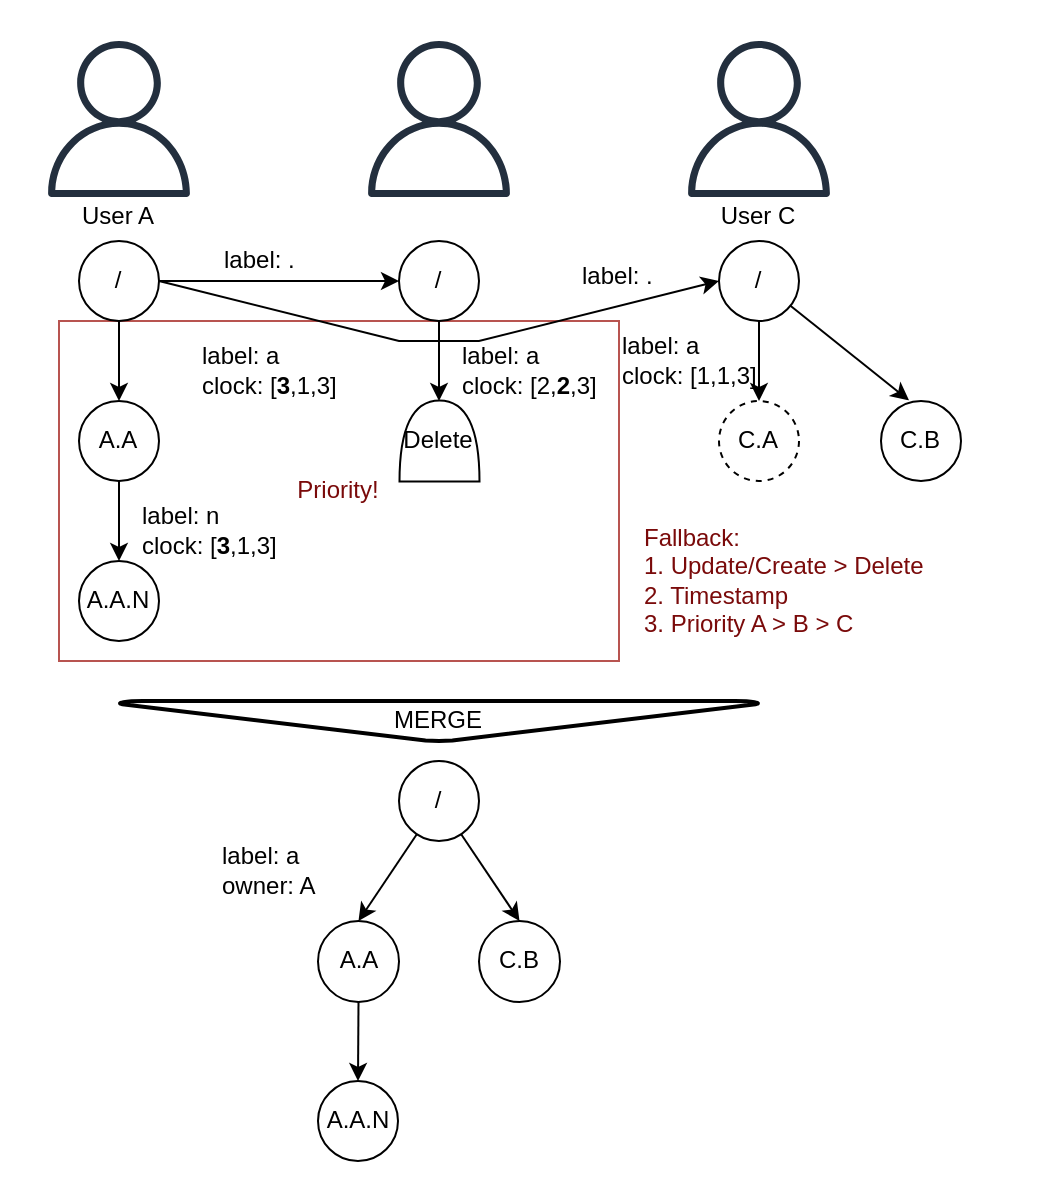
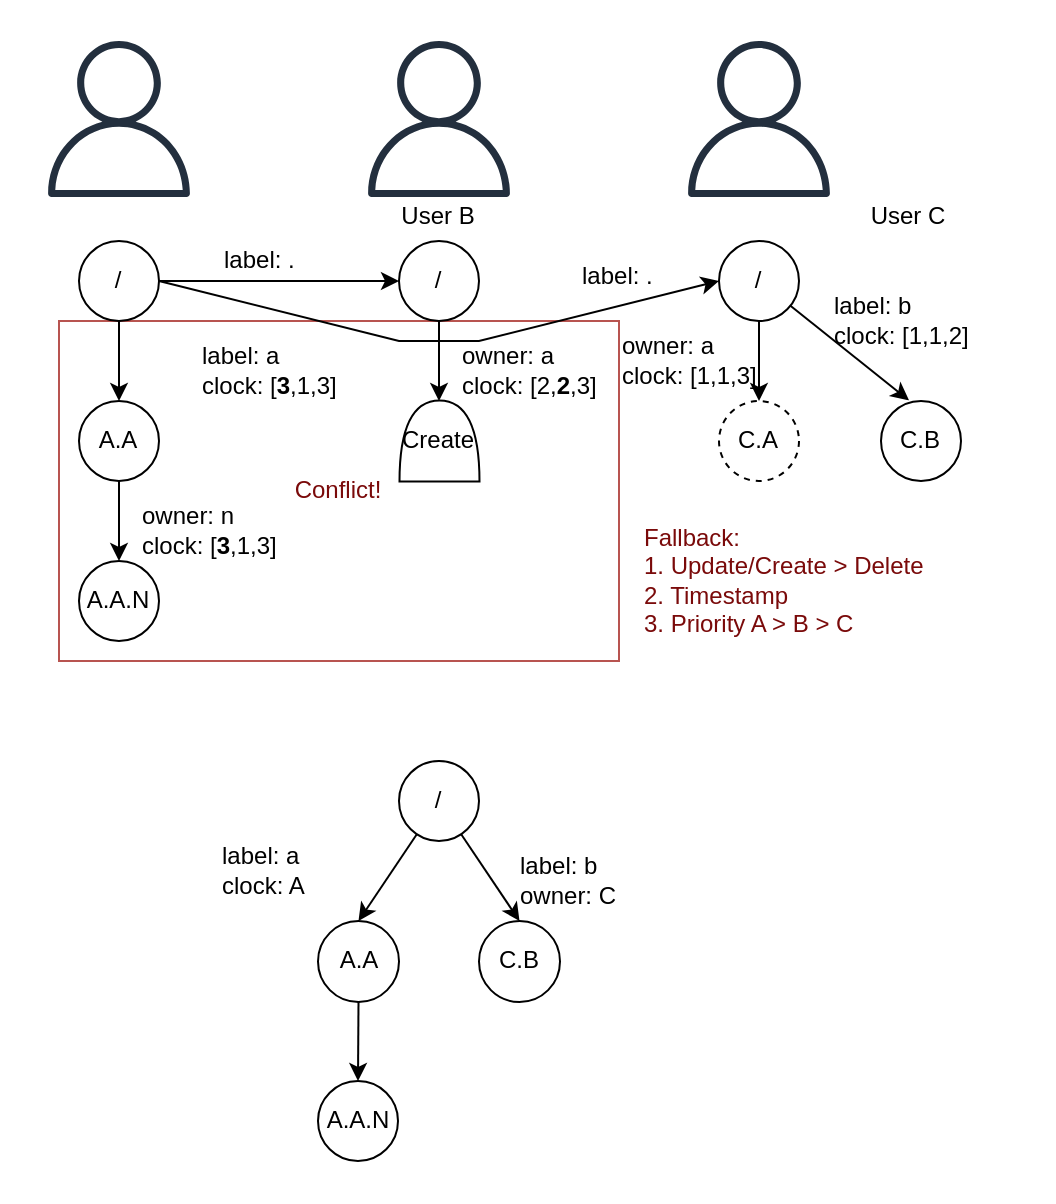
- <mxCell id="15" value="User A" style="text;html=1;strokeColor=none;fillColor=none;align=center;verticalAlign=middle;whiteSpace=wrap;rounded=0;" parent="1" vertex="1"><mxGeometry x="39" y="98" width="40" height="20" as="geometry" /></mxCell>
+ <mxCell id="16" value="User B" style="text;html=1;strokeColor=none;fillColor=none;align=center;verticalAlign=middle;whiteSpace=wrap;rounded=0;" parent="1" vertex="1"><mxGeometry x="199" y="98" width="40" height="20" as="geometry" /></mxCell>
- <mxCell id="17" value="User C" style="text;html=1;strokeColor=none;fillColor=none;align=center;verticalAlign=middle;whiteSpace=wrap;rounded=0;" parent="1" vertex="1"><mxGeometry x="359" y="98" width="40" height="20" as="geometry" /></mxCell>
+ <mxCell id="17" value="User C" style="text;html=1;strokeColor=none;fillColor=none;align=center;verticalAlign=middle;whiteSpace=wrap;rounded=0;" parent="1" vertex="1"><mxGeometry x="434" y="98" width="40" height="20" as="geometry" /></mxCell>
+ <mxCell id="28" value="label: b&lt;br&gt;clock: [1,1,2]" style="text;html=1;strokeColor=none;fillColor=none;align=left;verticalAlign=middle;whiteSpace=wrap;rounded=0;" parent="1" vertex="1"><mxGeometry x="414.5" y="140" width="91" height="40" as="geometry" /></mxCell>
- <mxCell id="27" value="label: a&lt;br&gt;clock: [1,1,3]" style="text;html=1;strokeColor=none;fillColor=none;align=left;verticalAlign=middle;whiteSpace=wrap;rounded=0;" parent="1" vertex="1"><mxGeometry x="309" y="160" width="80" height="40" as="geometry" /></mxCell>
+ <mxCell id="27" value="owner: a&lt;br&gt;clock: [1,1,3]" style="text;html=1;strokeColor=none;fillColor=none;align=left;verticalAlign=middle;whiteSpace=wrap;rounded=0;" parent="1" vertex="1"><mxGeometry x="309" y="160" width="80" height="40" as="geometry" /></mxCell>
- <mxCell id="26" value="label: a&lt;br&gt;clock: [2,&lt;b&gt;2&lt;/b&gt;,3]" style="text;html=1;strokeColor=none;fillColor=none;align=left;verticalAlign=middle;whiteSpace=wrap;rounded=0;" parent="1" vertex="1"><mxGeometry x="229" y="170" width="91" height="30" as="geometry" /></mxCell>
+ <mxCell id="26" value="owner: a&lt;br&gt;clock: [2,&lt;b&gt;2&lt;/b&gt;,3]" style="text;html=1;strokeColor=none;fillColor=none;align=left;verticalAlign=middle;whiteSpace=wrap;rounded=0;" parent="1" vertex="1"><mxGeometry x="229" y="170" width="91" height="30" as="geometry" /></mxCell>
- <mxCell id="42" value="Delete" style="text;html=1;strokeColor=none;fillColor=none;align=center;verticalAlign=middle;whiteSpace=wrap;rounded=0;" parent="1" vertex="1"><mxGeometry x="199" y="210" width="40" height="20" as="geometry" /></mxCell>
+ <mxCell id="42" value="Create" style="text;html=1;strokeColor=none;fillColor=none;align=center;verticalAlign=middle;whiteSpace=wrap;rounded=0;" parent="1" vertex="1"><mxGeometry x="199" y="210" width="40" height="20" as="geometry" /></mxCell>
- <mxCell id="2" value="&lt;font color=&quot;#7a0a0a&quot;&gt;Priority!&lt;/font&gt;" style="rounded=0;whiteSpace=wrap;html=1;strokeColor=#b85450;fillColor=none;" parent="1" vertex="1"><mxGeometry x="29" y="160" width="280" height="170" as="geometry" /></mxCell>
+ <mxCell id="2" value="&lt;font color=&quot;#7a0a0a&quot;&gt;Conflict!&lt;/font&gt;" style="rounded=0;whiteSpace=wrap;html=1;strokeColor=#b85450;fillColor=none;" parent="1" vertex="1"><mxGeometry x="29" y="160" width="280" height="170" as="geometry" /></mxCell>
- <mxCell id="29" value="label: n&lt;br&gt;clock: [&lt;b&gt;3&lt;/b&gt;,1,3]" style="text;html=1;strokeColor=none;fillColor=none;align=left;verticalAlign=middle;whiteSpace=wrap;rounded=0;" parent="1" vertex="1"><mxGeometry x="68.5" y="260" width="70" height="10" as="geometry" /></mxCell>
+ <mxCell id="29" value="owner: n&lt;br&gt;clock: [&lt;b&gt;3&lt;/b&gt;,1,3]" style="text;html=1;strokeColor=none;fillColor=none;align=left;verticalAlign=middle;whiteSpace=wrap;rounded=0;" parent="1" vertex="1"><mxGeometry x="68.5" y="260" width="70" height="10" as="geometry" /></mxCell>
- <mxCell id="36" value="MERGE" style="strokeWidth=2;html=1;shape=mxgraph.flowchart.merge_or_storage;whiteSpace=wrap;align=center;" parent="1" vertex="1"><mxGeometry x="59" y="350" width="320" height="20" as="geometry" /></mxCell>
- <mxCell id="37" value="label: a&lt;br&gt;owner: A" style="text;html=1;strokeColor=none;fillColor=none;align=left;verticalAlign=middle;whiteSpace=wrap;rounded=0;" parent="1" vertex="1"><mxGeometry x="109" y="415" width="91" height="40" as="geometry" /></mxCell>
+ <mxCell id="37" value="label: a&lt;br&gt;clock: A" style="text;html=1;strokeColor=none;fillColor=none;align=left;verticalAlign=middle;whiteSpace=wrap;rounded=0;" parent="1" vertex="1"><mxGeometry x="109" y="415" width="91" height="40" as="geometry" /></mxCell>
+ <mxCell id="39" value="label: b&lt;br&gt;owner: C" style="text;html=1;strokeColor=none;fillColor=none;align=left;verticalAlign=middle;whiteSpace=wrap;rounded=0;" parent="1" vertex="1"><mxGeometry x="258" y="420" width="91" height="40" as="geometry" /></mxCell>
